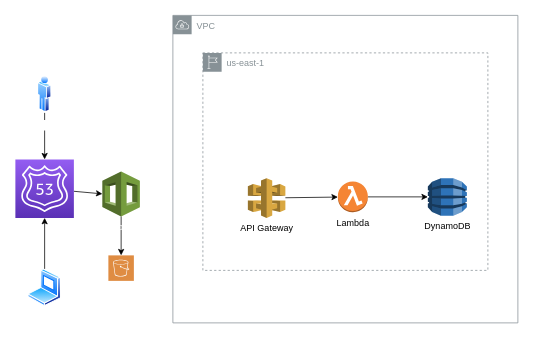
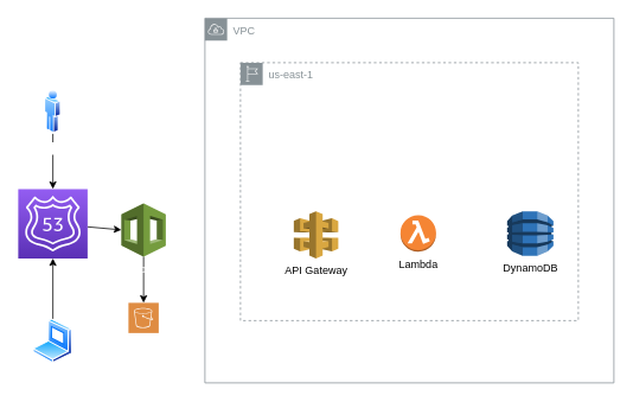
- <mxCell id="8" style="edgeStyle=none;html=1;" edge="1" parent="1" source="9" target="12"><mxGeometry relative="1" as="geometry" /></mxCell>
- <mxCell id="11" style="edgeStyle=none;html=1;" edge="1" parent="1" source="12" target="10"><mxGeometry relative="1" as="geometry" /></mxCell>
